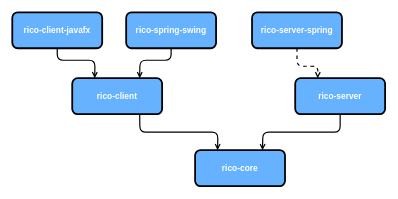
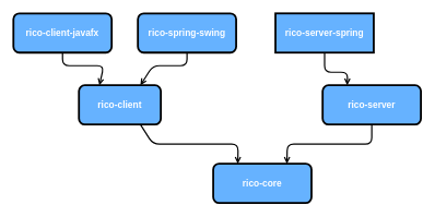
- <mxCell id="5" value="&lt;font color=&quot;#ffffff&quot; size=&quot;1&quot;&gt;&lt;b style=&quot;font-size: 14px&quot;&gt;rico-server-spring&lt;/b&gt;&lt;/font&gt;" style="rounded=1;whiteSpace=wrap;html=1;strokeWidth=3;fillColor=#66B2FF;" parent="1" vertex="1"><mxGeometry x="420" y="20" width="150" height="60" as="geometry" /></mxCell>
+ <mxCell id="5" value="&lt;font color=&quot;#ffffff&quot; size=&quot;1&quot;&gt;&lt;b style=&quot;font-size: 14px&quot;&gt;rico-server-spring&lt;/b&gt;&lt;/font&gt;" style="whiteSpace=wrap;html=1;strokeWidth=3;fillColor=#66B2FF;rounded=0;" parent="1" vertex="1"><mxGeometry x="420" y="20" width="150" height="60" as="geometry" /></mxCell>
- <mxCell id="9" value="" style="endArrow=open;html=1;endFill=0;strokeWidth=2;exitX=0.5;exitY=1;exitDx=0;exitDy=0;entryX=0.25;entryY=0;entryDx=0;entryDy=0;dashed=1;" parent="1" source="5" target="6" edge="1"><mxGeometry width="50" height="50" relative="1" as="geometry"><mxPoint x="554.167" y="200" as="sourcePoint" /><mxPoint x="540" y="120" as="targetPoint" /><Array as="points"><mxPoint x="495" y="110" /><mxPoint x="530" y="110" /></Array></mxGeometry></mxCell>
+ <mxCell id="9" value="" style="endArrow=open;html=1;endFill=0;strokeWidth=2;exitX=0.5;exitY=1;exitDx=0;exitDy=0;entryX=0.25;entryY=0;entryDx=0;entryDy=0;" parent="1" source="5" target="6" edge="1"><mxGeometry width="50" height="50" relative="1" as="geometry"><mxPoint x="554.167" y="200" as="sourcePoint" /><mxPoint x="540" y="120" as="targetPoint" /><Array as="points"><mxPoint x="495" y="110" /><mxPoint x="530" y="110" /></Array></mxGeometry></mxCell>
- <mxCell id="4" value="&lt;font color=&quot;#ffffff&quot; size=&quot;1&quot;&gt;&lt;b style=&quot;font-size: 14px&quot;&gt;rico-client&lt;/b&gt;&lt;/font&gt;" style="rounded=1;whiteSpace=wrap;html=1;strokeWidth=3;fillColor=#66B2FF;" parent="1" vertex="1"><mxGeometry x="120" y="130" width="150" height="60" as="geometry" /></mxCell>
+ <mxCell id="4" value="&lt;font color=&quot;#ffffff&quot; size=&quot;1&quot;&gt;&lt;b style=&quot;font-size: 14px&quot;&gt;rico-client&lt;/b&gt;&lt;/font&gt;" style="rounded=1;whiteSpace=wrap;html=1;strokeWidth=3;fillColor=#66B2FF;" parent="1" vertex="1"><mxGeometry x="120" y="130" width="125" height="60" as="geometry" /></mxCell>
